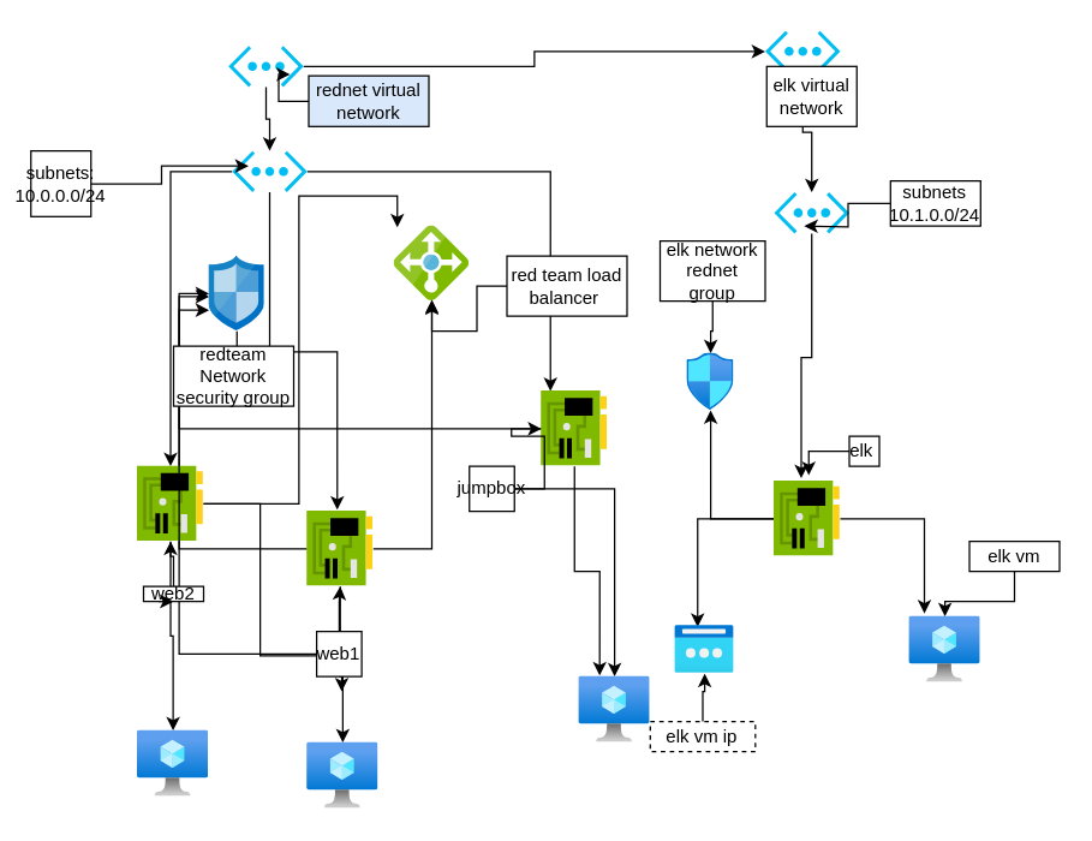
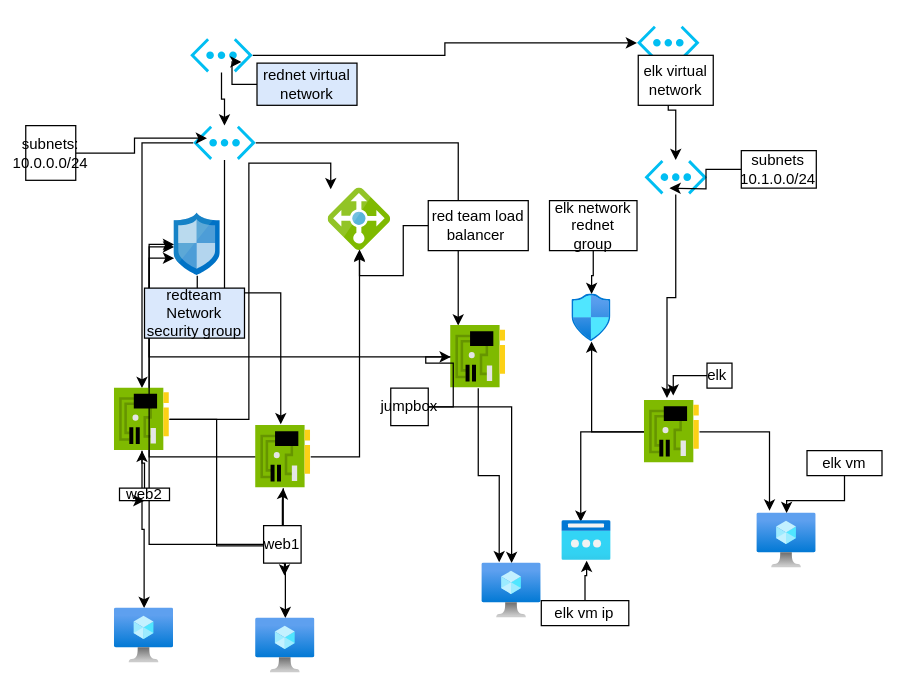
- <mxCell id="39" value="red team load balancer&amp;nbsp;" style="whiteSpace=wrap;html=1;" parent="1" vertex="1"><mxGeometry x="337" y="170" width="80" height="40" as="geometry" /></mxCell>
+ <mxCell id="39" value="red team load balancer&amp;nbsp;" style="whiteSpace=wrap;html=1;" parent="1" vertex="1"><mxGeometry x="342" y="160" width="80" height="40" as="geometry" /></mxCell>
- <mxCell id="36" value="redteam Network security group" style="whiteSpace=wrap;html=1;" parent="1" vertex="1"><mxGeometry x="115" y="230" width="80" height="40" as="geometry" /></mxCell>
+ <mxCell id="36" value="redteam Network security group" style="whiteSpace=wrap;html=1;fillColor=#dae8fc;" parent="1" vertex="1"><mxGeometry x="115" y="230" width="80" height="40" as="geometry" /></mxCell>
- <mxCell id="61" value="elk vm ip&lt;br&gt;" style="whiteSpace=wrap;html=1;dashed=1;" parent="1" vertex="1"><mxGeometry x="432.44" y="480" width="70" height="20" as="geometry" /></mxCell>
+ <mxCell id="61" value="elk vm ip&lt;br&gt;" style="whiteSpace=wrap;html=1;" parent="1" vertex="1"><mxGeometry x="432.44" y="480" width="70" height="20" as="geometry" /></mxCell>
